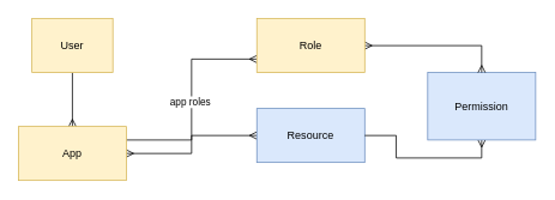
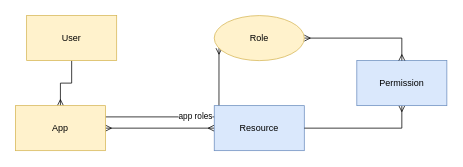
- <mxCell id="3" value="User" style="rounded=0;whiteSpace=wrap;html=1;fillColor=#fff2cc;strokeColor=#d6b656;" vertex="1" parent="1"><mxGeometry x="35" y="20" width="90" height="60" as="geometry" /></mxCell>
+ <mxCell id="3" value="User" style="rounded=0;whiteSpace=wrap;html=1;fillColor=#fff2cc;strokeColor=#d6b656;" vertex="1" parent="1"><mxGeometry x="35" y="20" width="120" height="60" as="geometry" /></mxCell>
- <mxCell id="12" value="Role" style="rounded=0;whiteSpace=wrap;html=1;fillColor=#fff2cc;strokeColor=#d6b656;" vertex="1" parent="1"><mxGeometry x="285" y="20" width="120" height="60" as="geometry" /></mxCell>
+ <mxCell id="12" value="Role" style="ellipse;whiteSpace=wrap;html=1;fillColor=#fff2cc;strokeColor=#d6b656;" vertex="1" parent="1"><mxGeometry x="285" y="20" width="120" height="60" as="geometry" /></mxCell>
- <mxCell id="10" value="Permission" style="rounded=0;whiteSpace=wrap;html=1;fillColor=#dae8fc;strokeColor=#6c8ebf;" vertex="1" parent="1"><mxGeometry x="475" y="80" width="120" height="75" as="geometry" /></mxCell>
+ <mxCell id="10" value="Permission" style="rounded=0;whiteSpace=wrap;html=1;fillColor=#dae8fc;strokeColor=#6c8ebf;" vertex="1" parent="1"><mxGeometry x="475" y="80" width="120" height="60" as="geometry" /></mxCell>
- <mxCell id="8" value="Resource" style="rounded=0;whiteSpace=wrap;html=1;fillColor=#dae8fc;strokeColor=#6c8ebf;" vertex="1" parent="1"><mxGeometry x="285" y="120" width="120" height="60" as="geometry" /></mxCell>
+ <mxCell id="8" value="Resource" style="rounded=0;whiteSpace=wrap;html=1;fillColor=#dae8fc;strokeColor=#6c8ebf;" vertex="1" parent="1"><mxGeometry x="285" y="140" width="120" height="60" as="geometry" /></mxCell>
